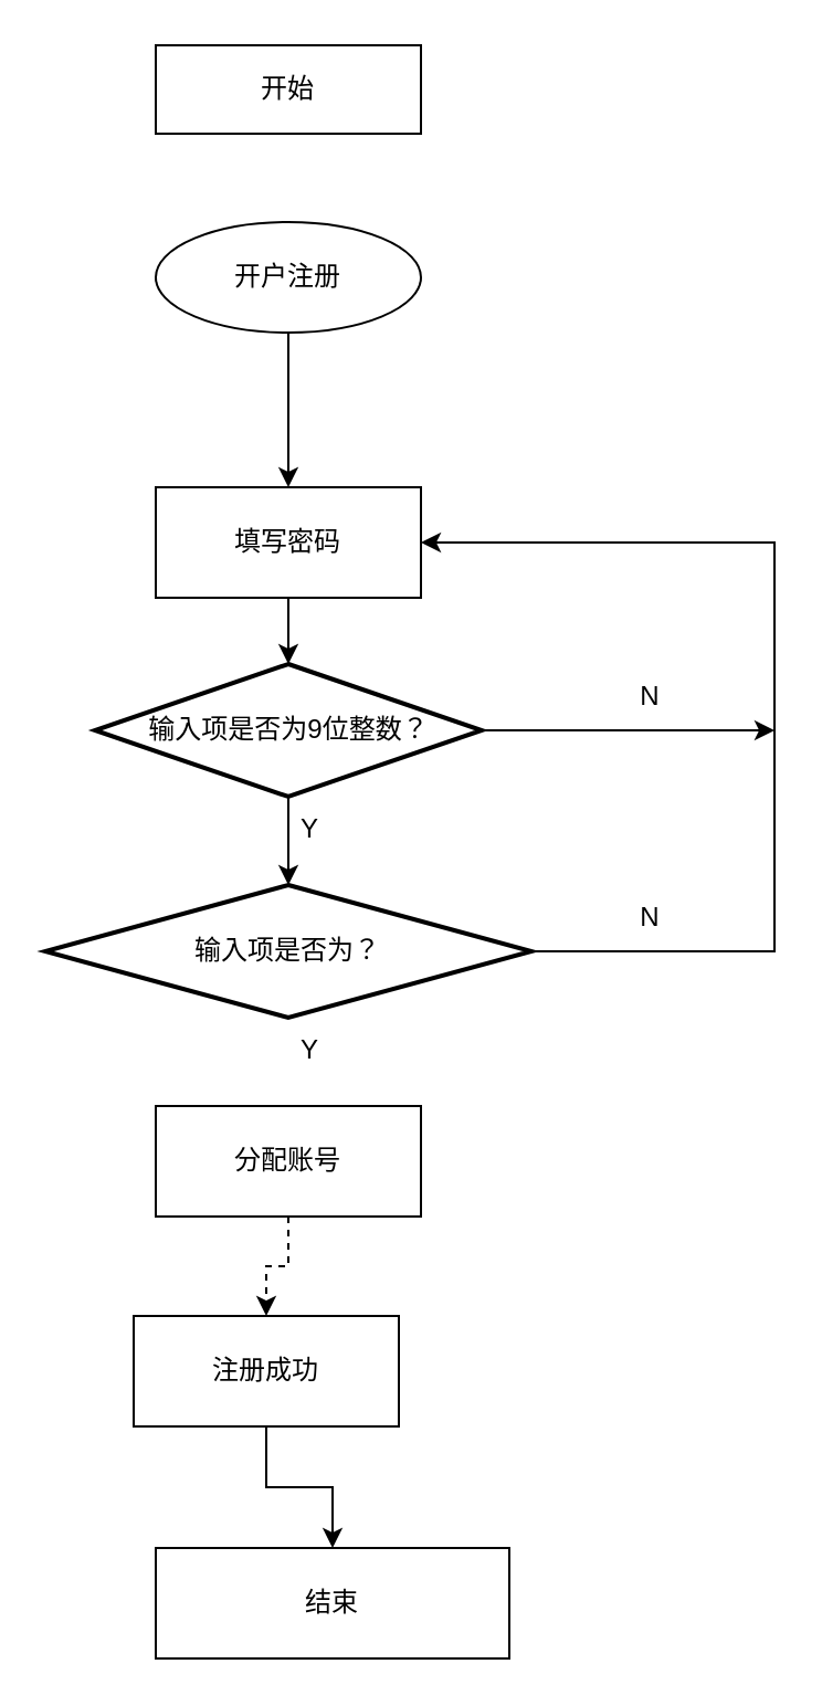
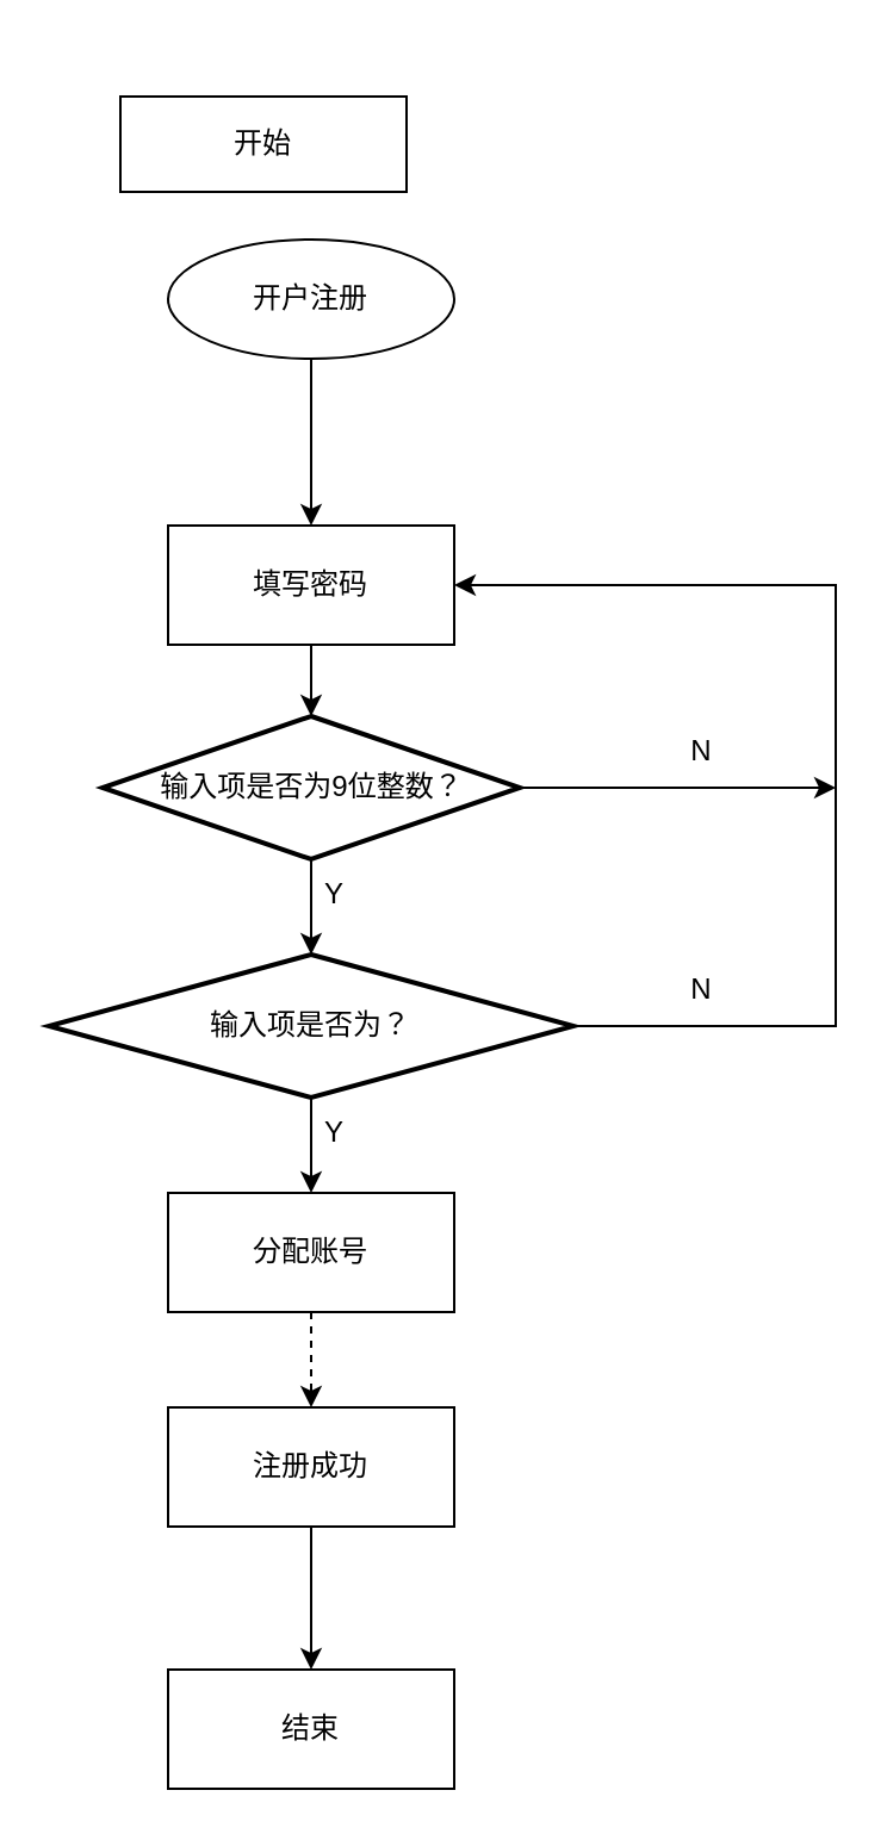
- <mxCell id="2" value="开始" style="rounded=0;whiteSpace=wrap;html=1;" vertex="1" parent="1"><mxGeometry x="70" y="20" width="120" height="40" as="geometry" /></mxCell>
+ <mxCell id="2" value="开始" style="rounded=0;whiteSpace=wrap;html=1;" vertex="1" parent="1"><mxGeometry x="50" y="40" width="120" height="40" as="geometry" /></mxCell>
+ <mxCell id="7" style="edgeStyle=orthogonalEdgeStyle;rounded=0;orthogonalLoop=1;jettySize=auto;html=1;exitX=0.5;exitY=1;exitDx=0;exitDy=0;exitPerimeter=0;entryX=0.5;entryY=0;entryDx=0;entryDy=0;" edge="1" parent="1" source="9" target="16"><mxGeometry relative="1" as="geometry" /></mxCell>
- <mxCell id="19" value="注册成功" style="rounded=0;whiteSpace=wrap;html=1;" vertex="1" parent="1"><mxGeometry x="60" y="595" width="120" height="50" as="geometry" /></mxCell>
+ <mxCell id="19" value="注册成功" style="rounded=0;whiteSpace=wrap;html=1;" vertex="1" parent="1"><mxGeometry x="70" y="590" width="120" height="50" as="geometry" /></mxCell>
- <mxCell id="20" value="结束" style="rounded=0;whiteSpace=wrap;html=1;" vertex="1" parent="1"><mxGeometry x="70" y="700" width="160" height="50" as="geometry" /></mxCell>
+ <mxCell id="20" value="结束" style="rounded=0;whiteSpace=wrap;html=1;" vertex="1" parent="1"><mxGeometry x="70" y="700" width="120" height="50" as="geometry" /></mxCell>
